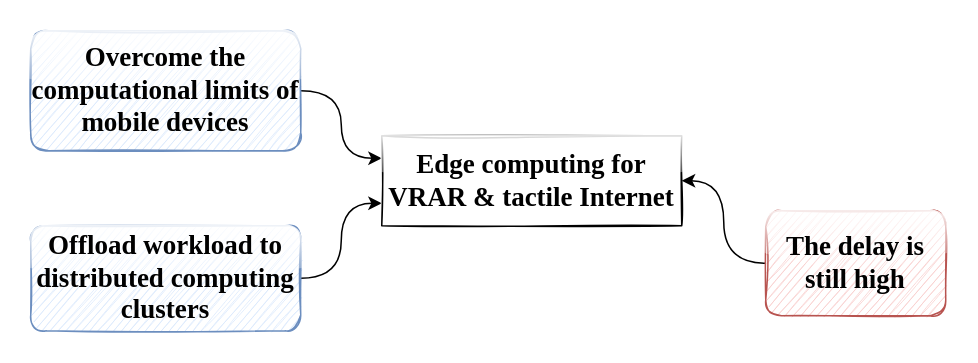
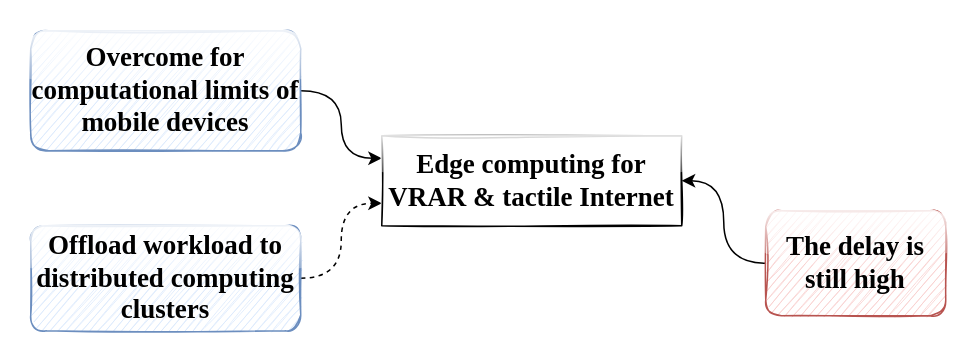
- <mxCell id="3" value="&lt;h2&gt;&lt;font face=&quot;Garamond&quot;&gt;Overcome the computational limits of mobile devices&lt;/font&gt;&lt;/h2&gt;" style="rounded=1;whiteSpace=wrap;html=1;sketch=1;glass=1;fillColor=#dae8fc;strokeColor=#6c8ebf;" vertex="1" parent="1"><mxGeometry x="20" y="20" width="180" height="80" as="geometry" /></mxCell>
+ <mxCell id="3" value="&lt;h2&gt;&lt;font face=&quot;Garamond&quot;&gt;Overcome for computational limits of mobile devices&lt;/font&gt;&lt;/h2&gt;" style="rounded=1;whiteSpace=wrap;html=1;sketch=1;glass=1;fillColor=#dae8fc;strokeColor=#6c8ebf;" vertex="1" parent="1"><mxGeometry x="20" y="20" width="180" height="80" as="geometry" /></mxCell>
- <mxCell id="4" style="edgeStyle=orthogonalEdgeStyle;curved=1;rounded=0;orthogonalLoop=1;jettySize=auto;html=1;exitX=1;exitY=0.5;exitDx=0;exitDy=0;entryX=0;entryY=0.75;entryDx=0;entryDy=0;" edge="1" parent="1" source="5" target="6"><mxGeometry relative="1" as="geometry" /></mxCell>
+ <mxCell id="4" style="edgeStyle=orthogonalEdgeStyle;curved=1;rounded=0;orthogonalLoop=1;jettySize=auto;html=1;exitX=1;exitY=0.5;exitDx=0;exitDy=0;entryX=0;entryY=0.75;entryDx=0;entryDy=0;dashed=1;" edge="1" parent="1" source="5" target="6"><mxGeometry relative="1" as="geometry" /></mxCell>
